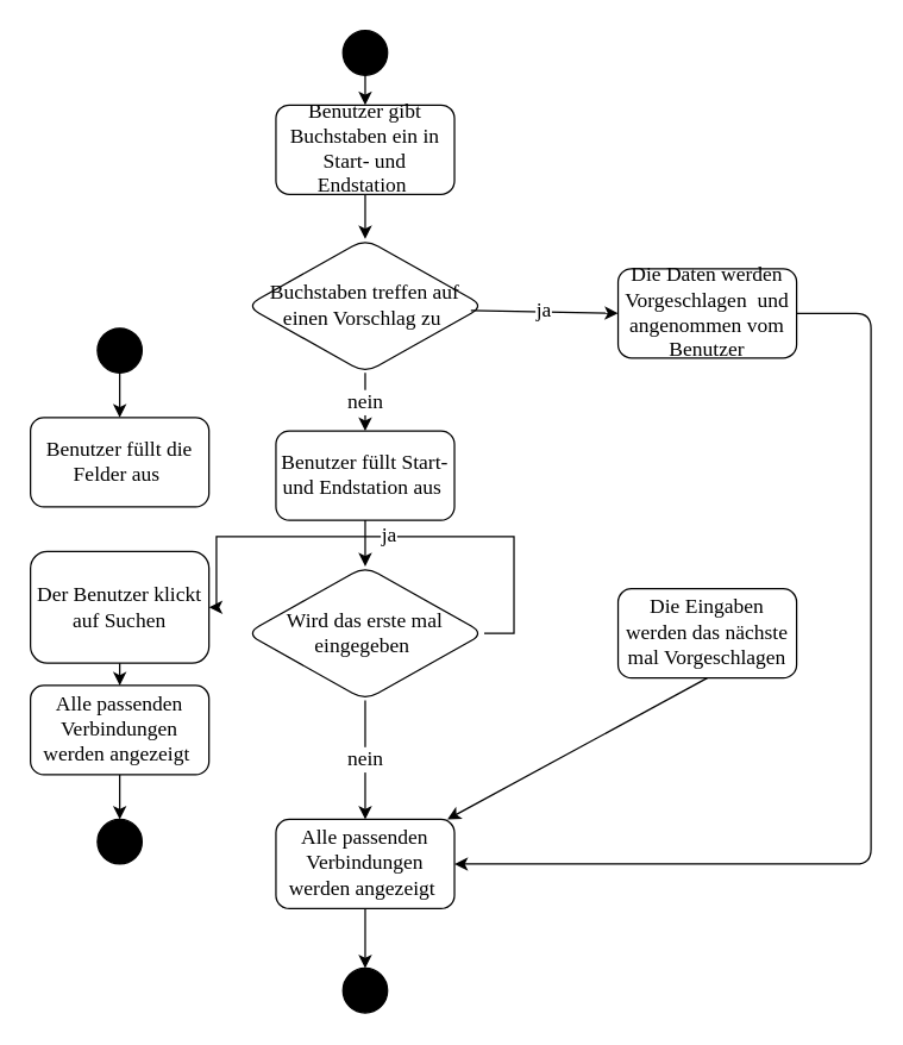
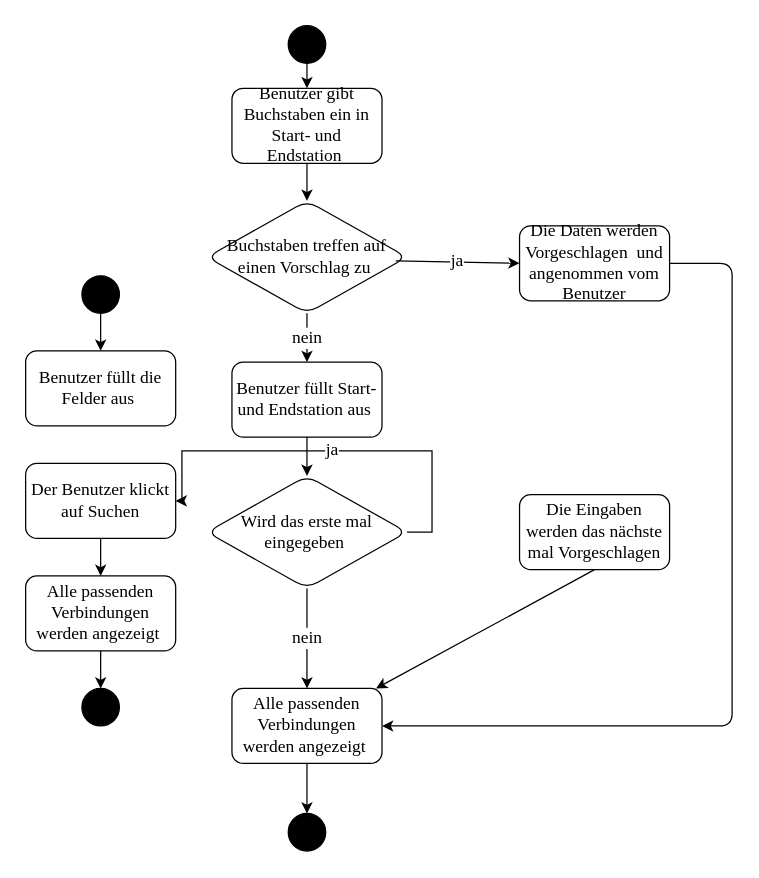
- <mxCell id="5" value="Der Benutzer klickt auf Suchen" style="rounded=1;whiteSpace=wrap;html=1;shadow=0;glass=0;comic=0;labelBackgroundColor=none;strokeColor=#000000;fillColor=none;fontFamily=Times New Roman;fontSize=14;fontColor=#000000;" vertex="1" parent="1"><mxGeometry x="20" y="370" width="120" height="75" as="geometry" /></mxCell>
+ <mxCell id="5" value="Der Benutzer klickt auf Suchen" style="rounded=1;whiteSpace=wrap;html=1;shadow=0;glass=0;comic=0;labelBackgroundColor=none;strokeColor=#000000;fillColor=none;fontFamily=Times New Roman;fontSize=14;fontColor=#000000;" vertex="1" parent="1"><mxGeometry x="20" y="370" width="120" height="60" as="geometry" /></mxCell>
